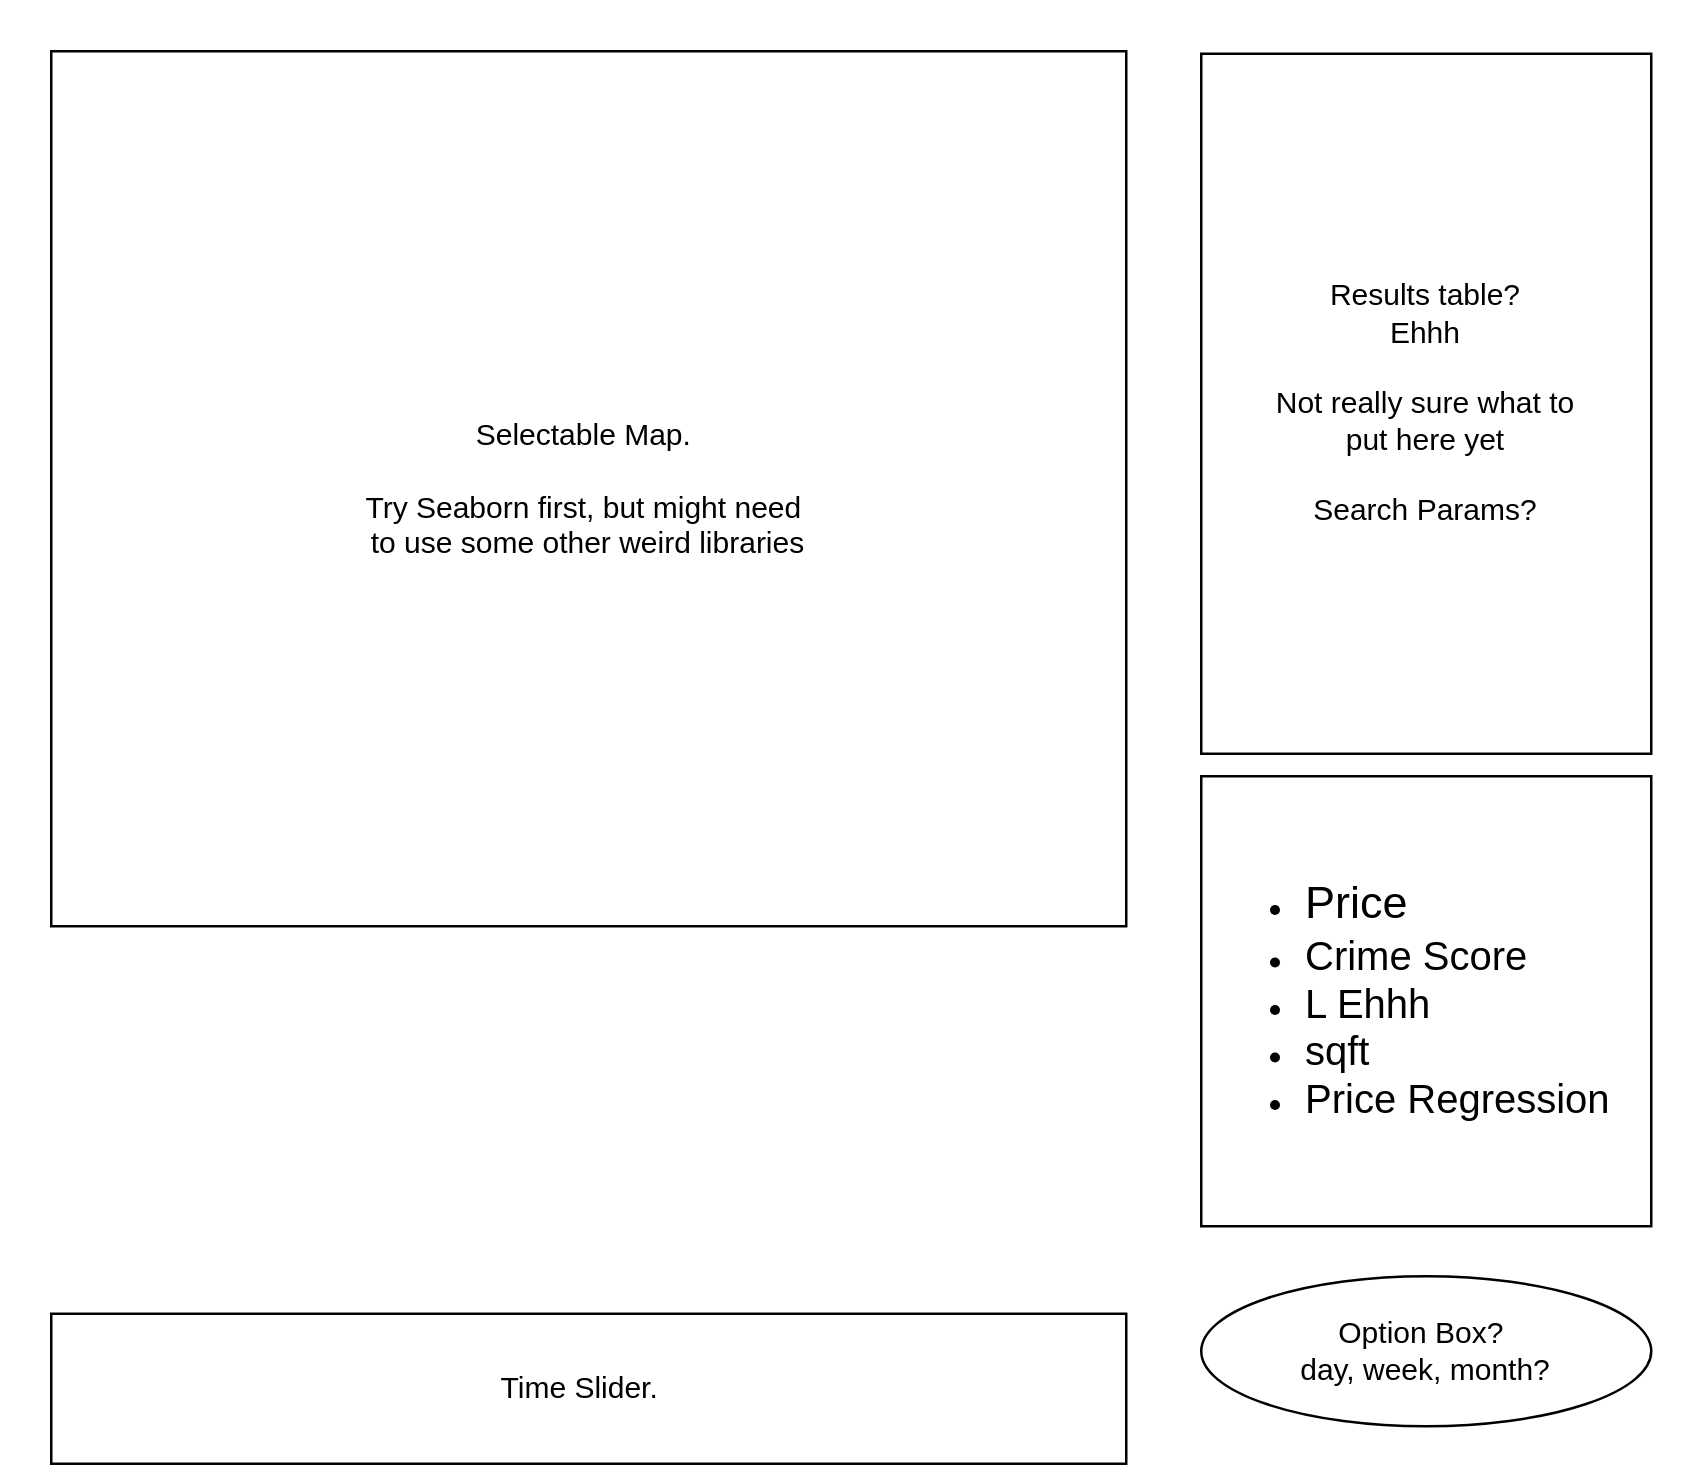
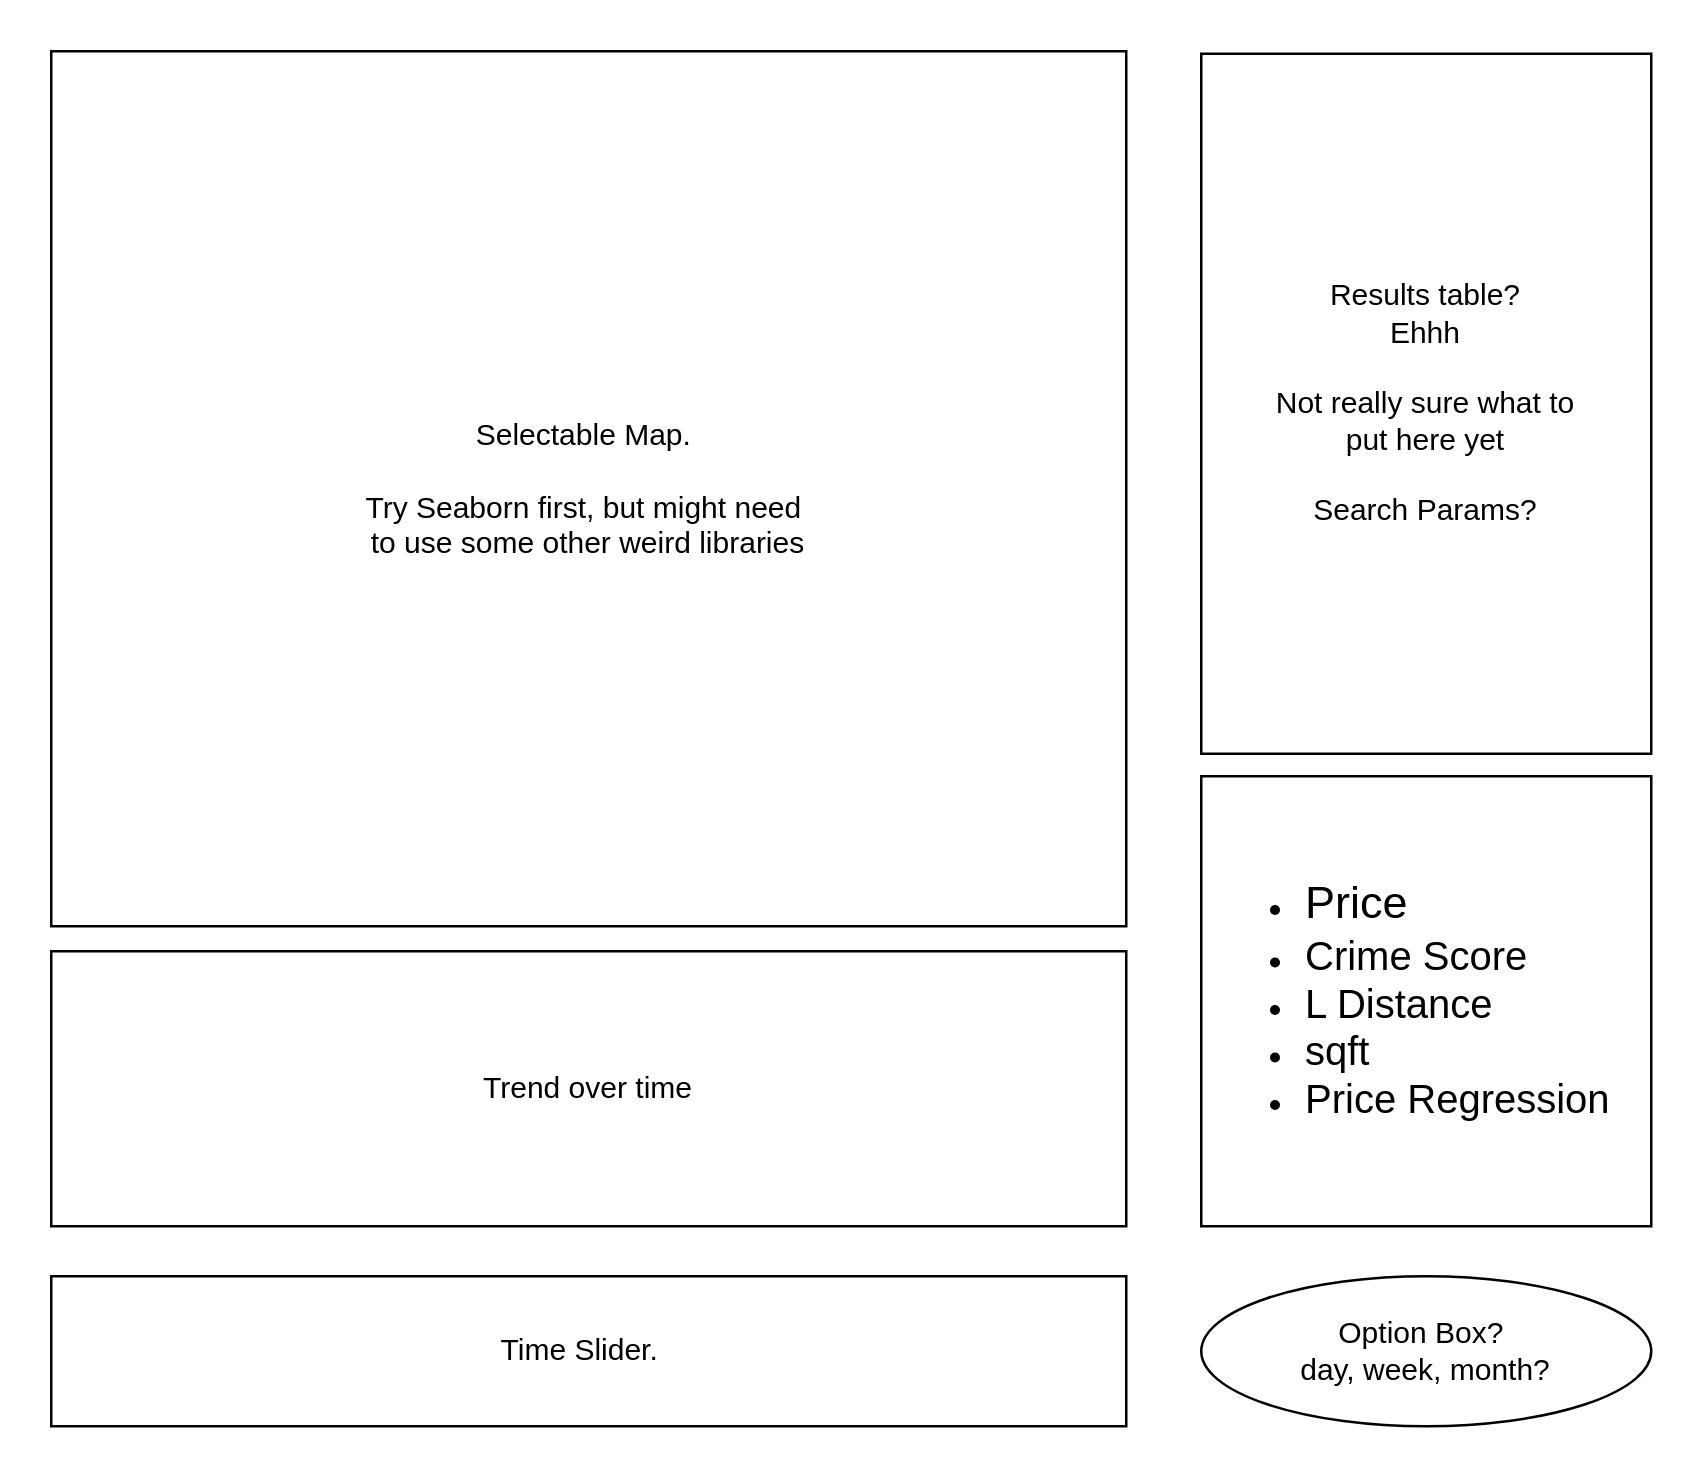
- <mxCell id="7" value="&lt;ul&gt;&lt;li&gt;&lt;font style=&quot;font-size: 18px;&quot;&gt;Price&lt;/font&gt;&lt;/li&gt;&lt;li&gt;&lt;font size=&quot;3&quot;&gt;Crime Score&lt;/font&gt;&lt;/li&gt;&lt;li&gt;&lt;font size=&quot;3&quot;&gt;L Ehhh&lt;/font&gt;&lt;/li&gt;&lt;li&gt;&lt;font size=&quot;3&quot;&gt;sqft&lt;/font&gt;&lt;/li&gt;&lt;li&gt;&lt;font size=&quot;3&quot;&gt;Price Regression&lt;/font&gt;&lt;/li&gt;&lt;/ul&gt;" style="text;strokeColor=none;fillColor=none;html=1;whiteSpace=wrap;verticalAlign=middle;overflow=hidden;" vertex="1" parent="1"><mxGeometry x="480" y="310" width="180" height="180" as="geometry" /></mxCell>
+ <mxCell id="7" value="&lt;ul&gt;&lt;li&gt;&lt;font style=&quot;font-size: 18px;&quot;&gt;Price&lt;/font&gt;&lt;/li&gt;&lt;li&gt;&lt;font size=&quot;3&quot;&gt;Crime Score&lt;/font&gt;&lt;/li&gt;&lt;li&gt;&lt;font size=&quot;3&quot;&gt;L Distance&lt;/font&gt;&lt;/li&gt;&lt;li&gt;&lt;font size=&quot;3&quot;&gt;sqft&lt;/font&gt;&lt;/li&gt;&lt;li&gt;&lt;font size=&quot;3&quot;&gt;Price Regression&lt;/font&gt;&lt;/li&gt;&lt;/ul&gt;" style="text;strokeColor=none;fillColor=none;html=1;whiteSpace=wrap;verticalAlign=middle;overflow=hidden;" vertex="1" parent="1"><mxGeometry x="480" y="310" width="180" height="180" as="geometry" /></mxCell>
+ <mxCell id="8" value="Trend over time" style="rounded=0;whiteSpace=wrap;html=1;" vertex="1" parent="1"><mxGeometry x="20" y="380" width="430" height="110" as="geometry" /></mxCell>
- <mxCell id="3" value="Time Slider.&amp;nbsp;&amp;nbsp;" style="rounded=0;whiteSpace=wrap;html=1;" vertex="1" parent="1"><mxGeometry x="20" y="525" width="430" height="60" as="geometry" /></mxCell>
+ <mxCell id="3" value="Time Slider.&amp;nbsp;&amp;nbsp;" style="rounded=0;whiteSpace=wrap;html=1;" vertex="1" parent="1"><mxGeometry x="20" y="510" width="430" height="60" as="geometry" /></mxCell>
